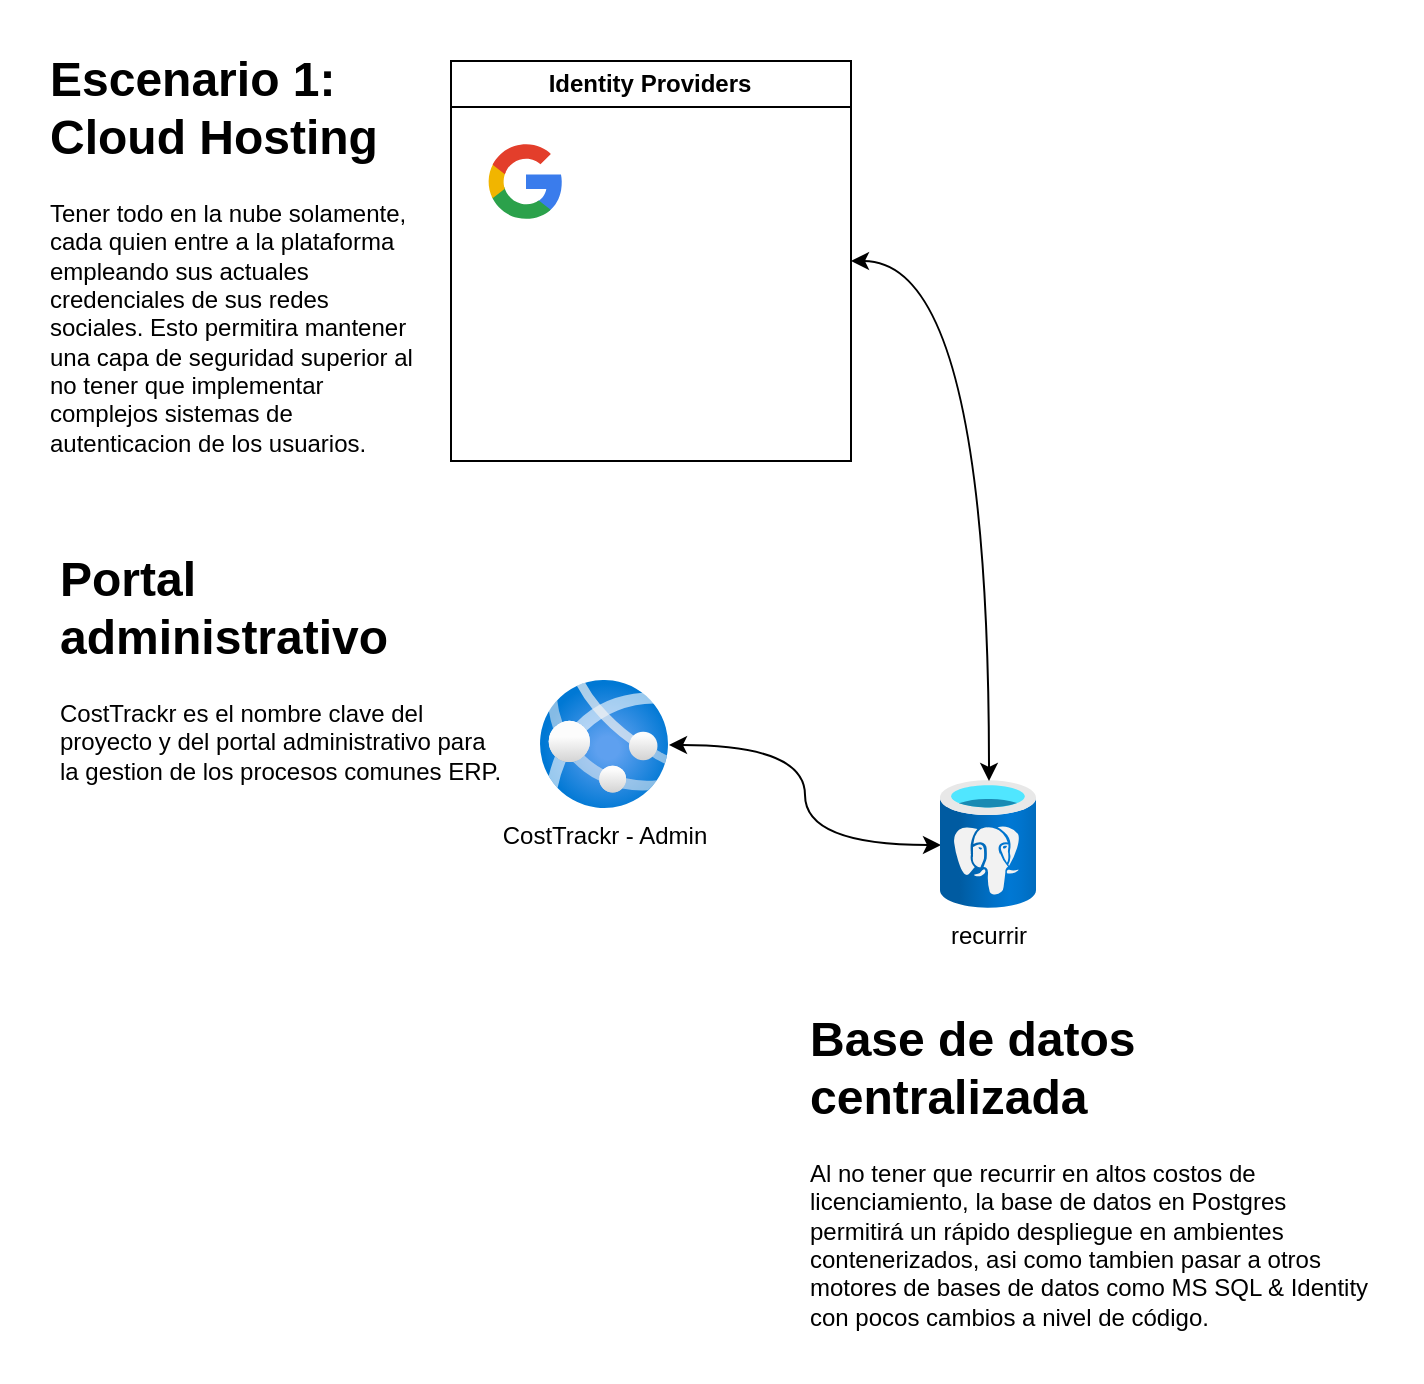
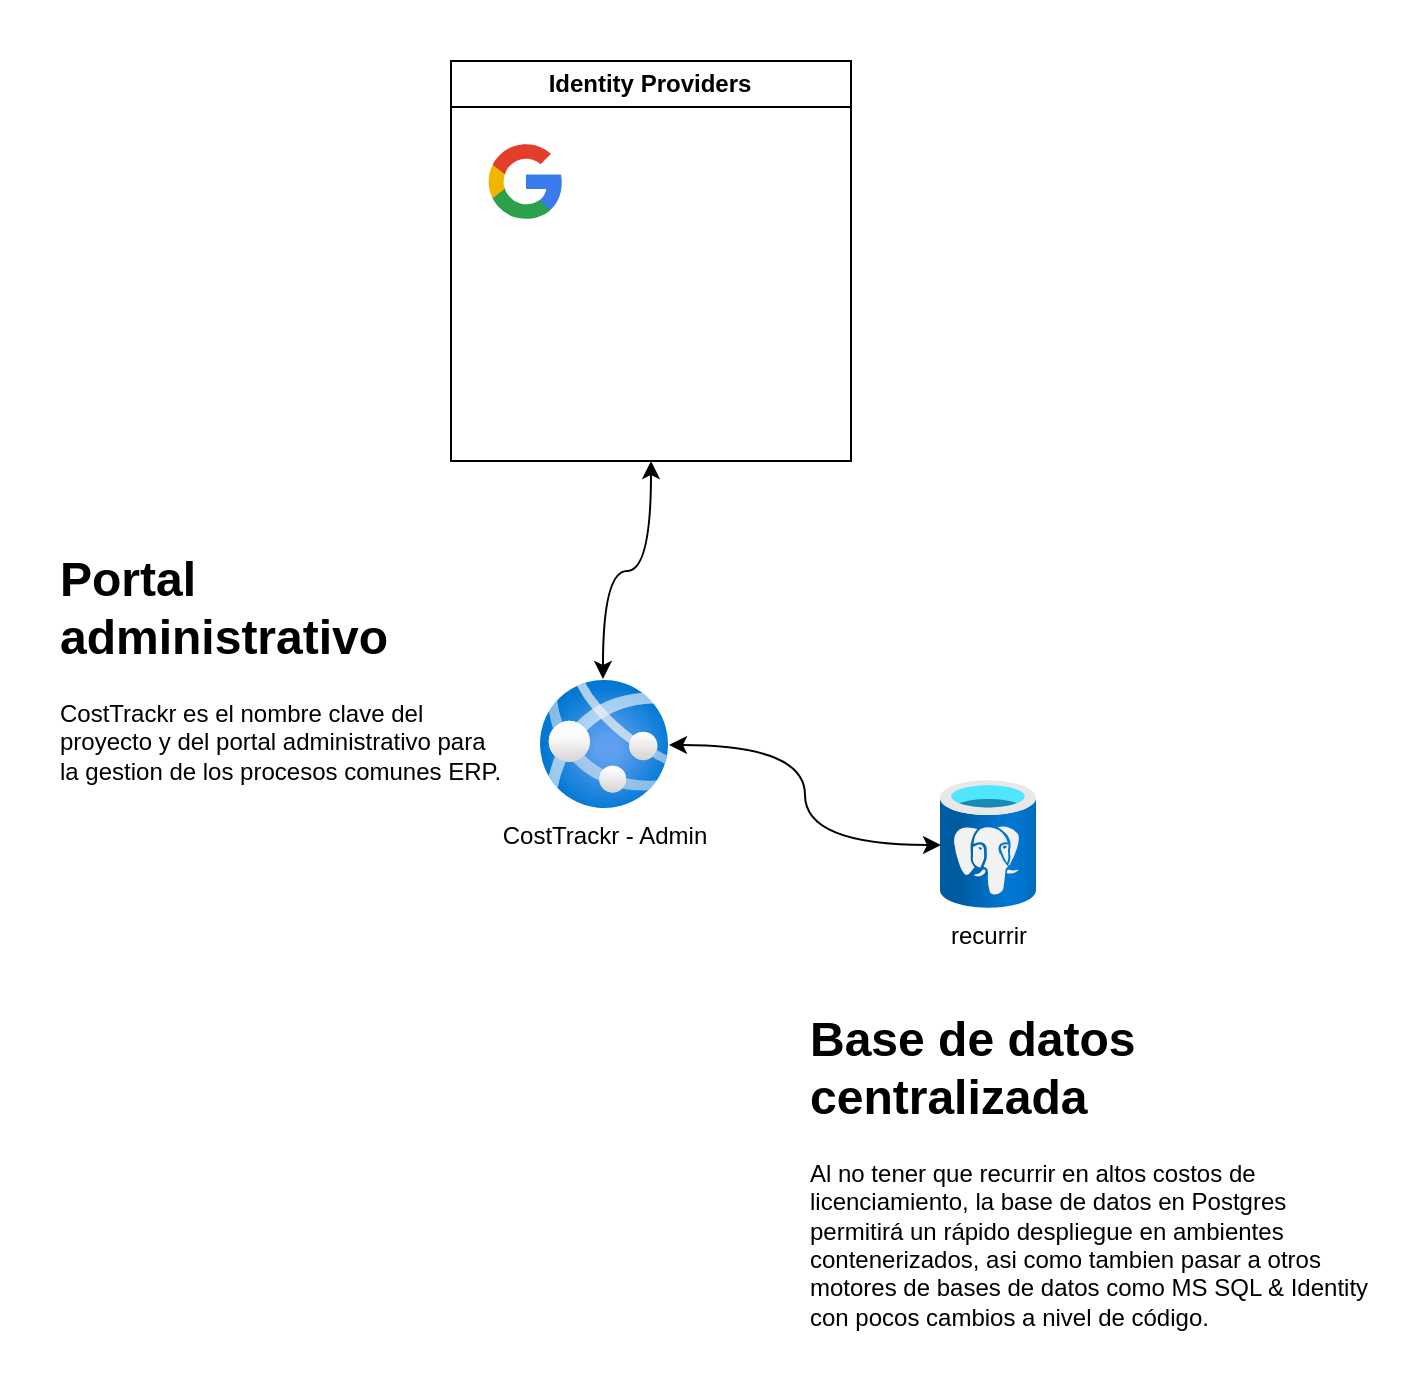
- <mxCell id="11" value="&lt;h1&gt;Escenario 1: Cloud Hosting&lt;/h1&gt;&lt;p&gt;Tener todo en la nube solamente, cada quien entre a la plataforma empleando sus actuales credenciales de sus redes sociales. Esto permitira mantener una capa de seguridad superior al no tener que implementar complejos sistemas de autenticacion de los usuarios.&lt;/p&gt;" style="text;html=1;strokeColor=none;fillColor=none;spacing=5;spacingTop=-20;whiteSpace=wrap;overflow=hidden;rounded=0;" vertex="1" parent="1"><mxGeometry x="20" y="20" width="190" height="220" as="geometry" /></mxCell>
- <mxCell id="10" style="edgeStyle=orthogonalEdgeStyle;rounded=0;orthogonalLoop=1;jettySize=auto;html=1;curved=1;startArrow=classic;startFill=1;" edge="1" parent="1" source="5" target="4"><mxGeometry relative="1" as="geometry" /></mxCell>
+ <mxCell id="10" style="edgeStyle=orthogonalEdgeStyle;rounded=0;orthogonalLoop=1;jettySize=auto;html=1;entryX=0.484;entryY=-0.016;entryDx=0;entryDy=0;entryPerimeter=0;curved=1;startArrow=classic;startFill=1;" edge="1" parent="1" source="5" target="3"><mxGeometry relative="1" as="geometry" /></mxCell>
